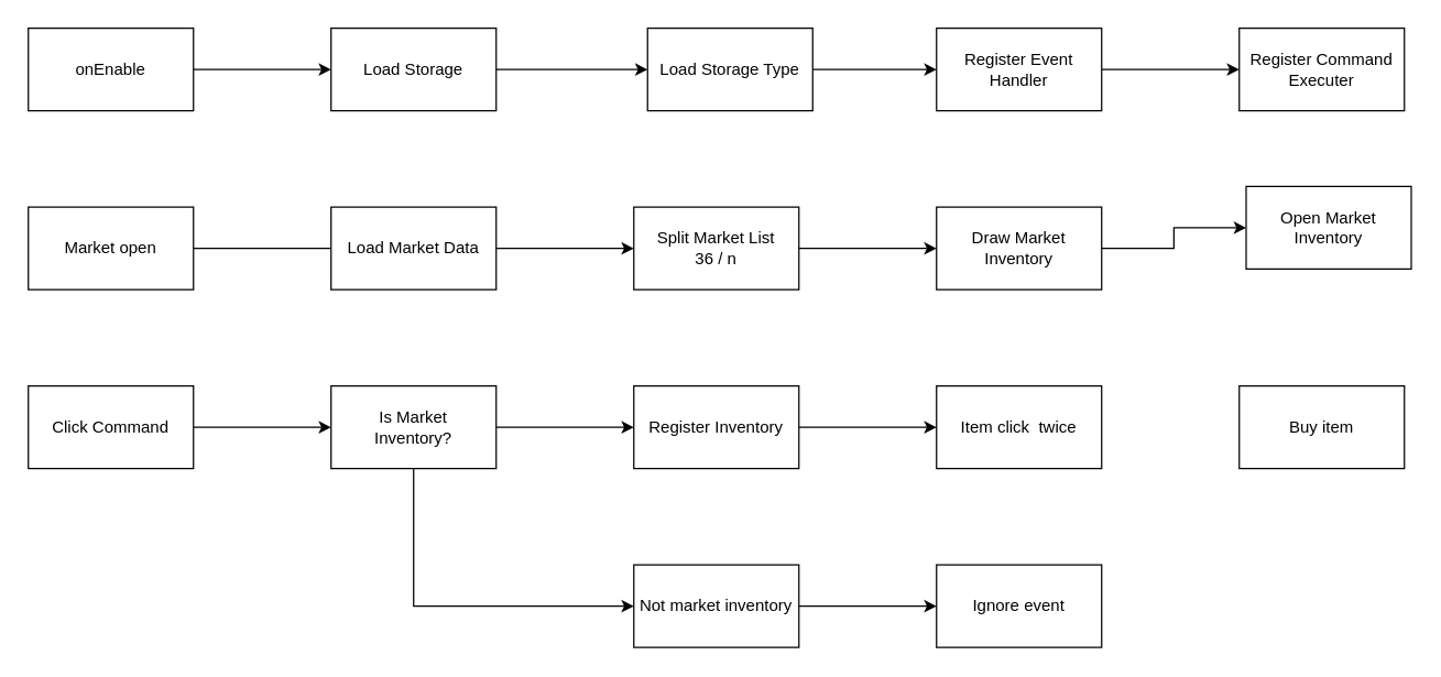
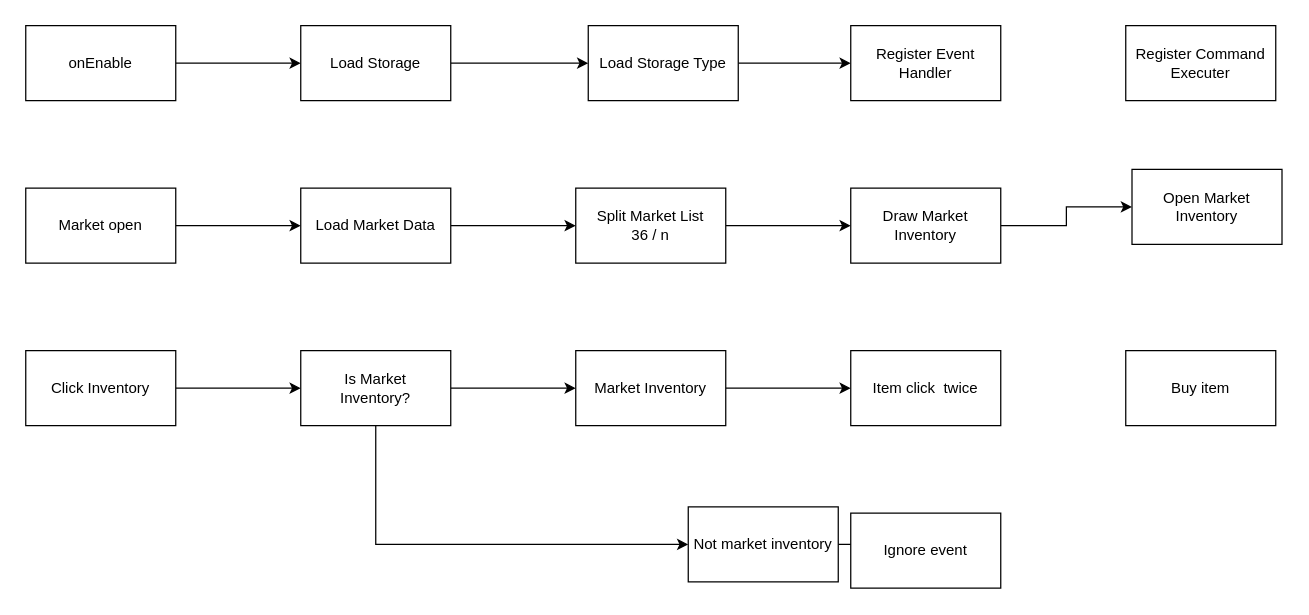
- <mxCell id="8" style="edgeStyle=orthogonalEdgeStyle;rounded=0;orthogonalLoop=1;jettySize=auto;html=1;exitX=1;exitY=0.5;exitDx=0;exitDy=0;entryX=0;entryY=0.5;entryDx=0;entryDy=0;" parent="1" source="9" target="10" edge="1"><mxGeometry relative="1" as="geometry" /></mxCell>
- <mxCell id="11" style="edgeStyle=orthogonalEdgeStyle;rounded=0;orthogonalLoop=1;jettySize=auto;html=1;exitX=1;exitY=0.5;exitDx=0;exitDy=0;entryX=0;entryY=0.5;entryDx=0;entryDy=0;endArrow=none;" parent="1" source="12" target="14" edge="1"><mxGeometry relative="1" as="geometry" /></mxCell>
+ <mxCell id="11" style="edgeStyle=orthogonalEdgeStyle;rounded=0;orthogonalLoop=1;jettySize=auto;html=1;exitX=1;exitY=0.5;exitDx=0;exitDy=0;entryX=0;entryY=0.5;entryDx=0;entryDy=0;" parent="1" source="12" target="14" edge="1"><mxGeometry relative="1" as="geometry" /></mxCell>
- <mxCell id="21" value="Click Command" style="rounded=0;whiteSpace=wrap;html=1;" parent="1" vertex="1"><mxGeometry x="20" y="280" width="120" height="60" as="geometry" /></mxCell>
+ <mxCell id="21" value="Click Inventory" style="rounded=0;whiteSpace=wrap;html=1;" parent="1" vertex="1"><mxGeometry x="20" y="280" width="120" height="60" as="geometry" /></mxCell>
- <mxCell id="26" value="Register Inventory" style="rounded=0;whiteSpace=wrap;html=1;" parent="1" vertex="1"><mxGeometry x="460" y="280" width="120" height="60" as="geometry" /></mxCell>
+ <mxCell id="26" value="Market Inventory" style="rounded=0;whiteSpace=wrap;html=1;" parent="1" vertex="1"><mxGeometry x="460" y="280" width="120" height="60" as="geometry" /></mxCell>
- <mxCell id="30" value="Not market inventory" style="rounded=0;whiteSpace=wrap;html=1;" parent="1" vertex="1"><mxGeometry x="460" y="410" width="120" height="60" as="geometry" /></mxCell>
+ <mxCell id="30" value="Not market inventory" style="rounded=0;whiteSpace=wrap;html=1;" parent="1" vertex="1"><mxGeometry x="550" y="405" width="120" height="60" as="geometry" /></mxCell>
